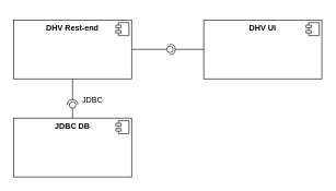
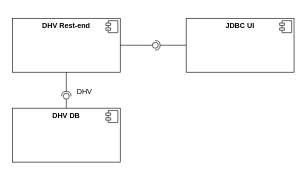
- <mxCell id="2" value="&lt;p style=&quot;margin:0px;margin-top:6px;text-align:center;&quot;&gt;&lt;b&gt;DHV UI&lt;/b&gt;&lt;/p&gt;" style="align=left;overflow=fill;html=1;dropTarget=0;whiteSpace=wrap;" vertex="1" parent="1"><mxGeometry x="310" y="30" width="180" height="90" as="geometry" /></mxCell>
+ <mxCell id="2" value="&lt;p style=&quot;margin:0px;margin-top:6px;text-align:center;&quot;&gt;&lt;b&gt;JDBC UI&lt;/b&gt;&lt;/p&gt;" style="align=left;overflow=fill;html=1;dropTarget=0;whiteSpace=wrap;" vertex="1" parent="1"><mxGeometry x="310" y="30" width="180" height="90" as="geometry" /></mxCell>
- <mxCell id="15" value="JDBC" style="text;html=1;align=center;verticalAlign=middle;resizable=0;points=[];autosize=1;strokeColor=none;fillColor=none;" vertex="1" parent="1"><mxGeometry x="115" y="138" width="50" height="30" as="geometry" /></mxCell>
+ <mxCell id="15" value="DHV" style="text;html=1;align=center;verticalAlign=middle;resizable=0;points=[];autosize=1;strokeColor=none;fillColor=none;" vertex="1" parent="1"><mxGeometry x="115" y="138" width="50" height="30" as="geometry" /></mxCell>
- <mxCell id="10" value="&lt;p style=&quot;margin:0px;margin-top:6px;text-align:center;&quot;&gt;&lt;b&gt;JDBC DB&lt;/b&gt;&lt;/p&gt;" style="align=left;overflow=fill;html=1;dropTarget=0;whiteSpace=wrap;" vertex="1" parent="1"><mxGeometry x="20" y="180" width="180" height="90" as="geometry" /></mxCell>
+ <mxCell id="10" value="&lt;p style=&quot;margin:0px;margin-top:6px;text-align:center;&quot;&gt;&lt;b&gt;DHV DB&lt;/b&gt;&lt;/p&gt;" style="align=left;overflow=fill;html=1;dropTarget=0;whiteSpace=wrap;" vertex="1" parent="1"><mxGeometry x="20" y="180" width="180" height="90" as="geometry" /></mxCell>
